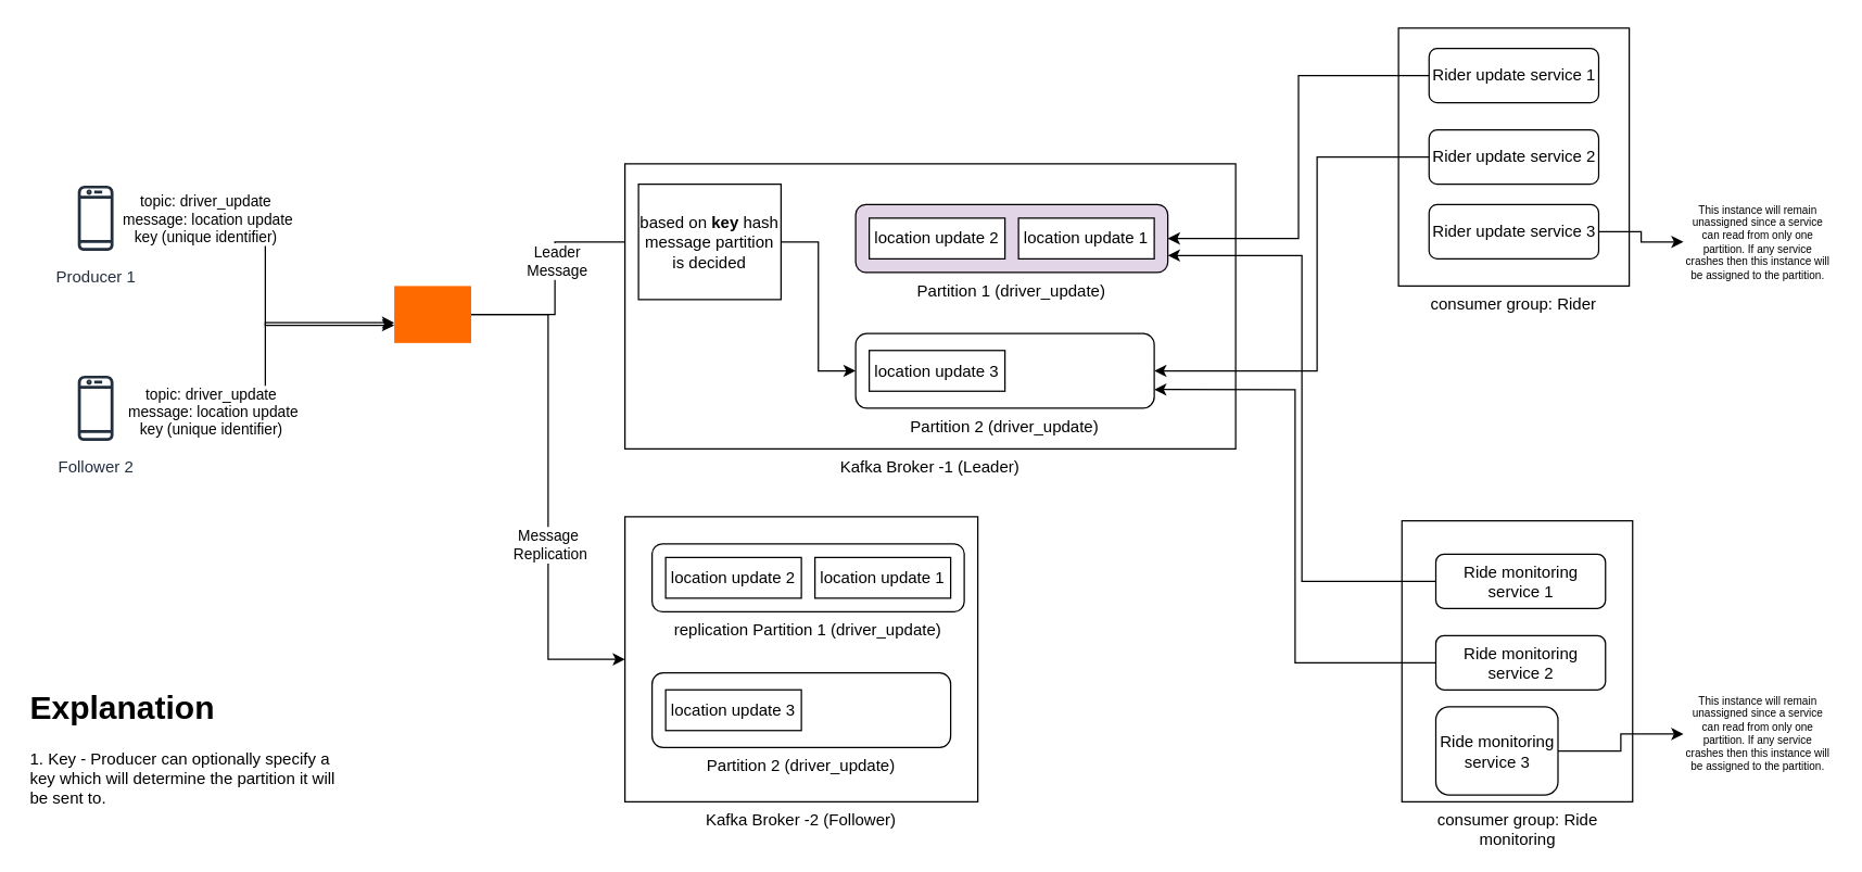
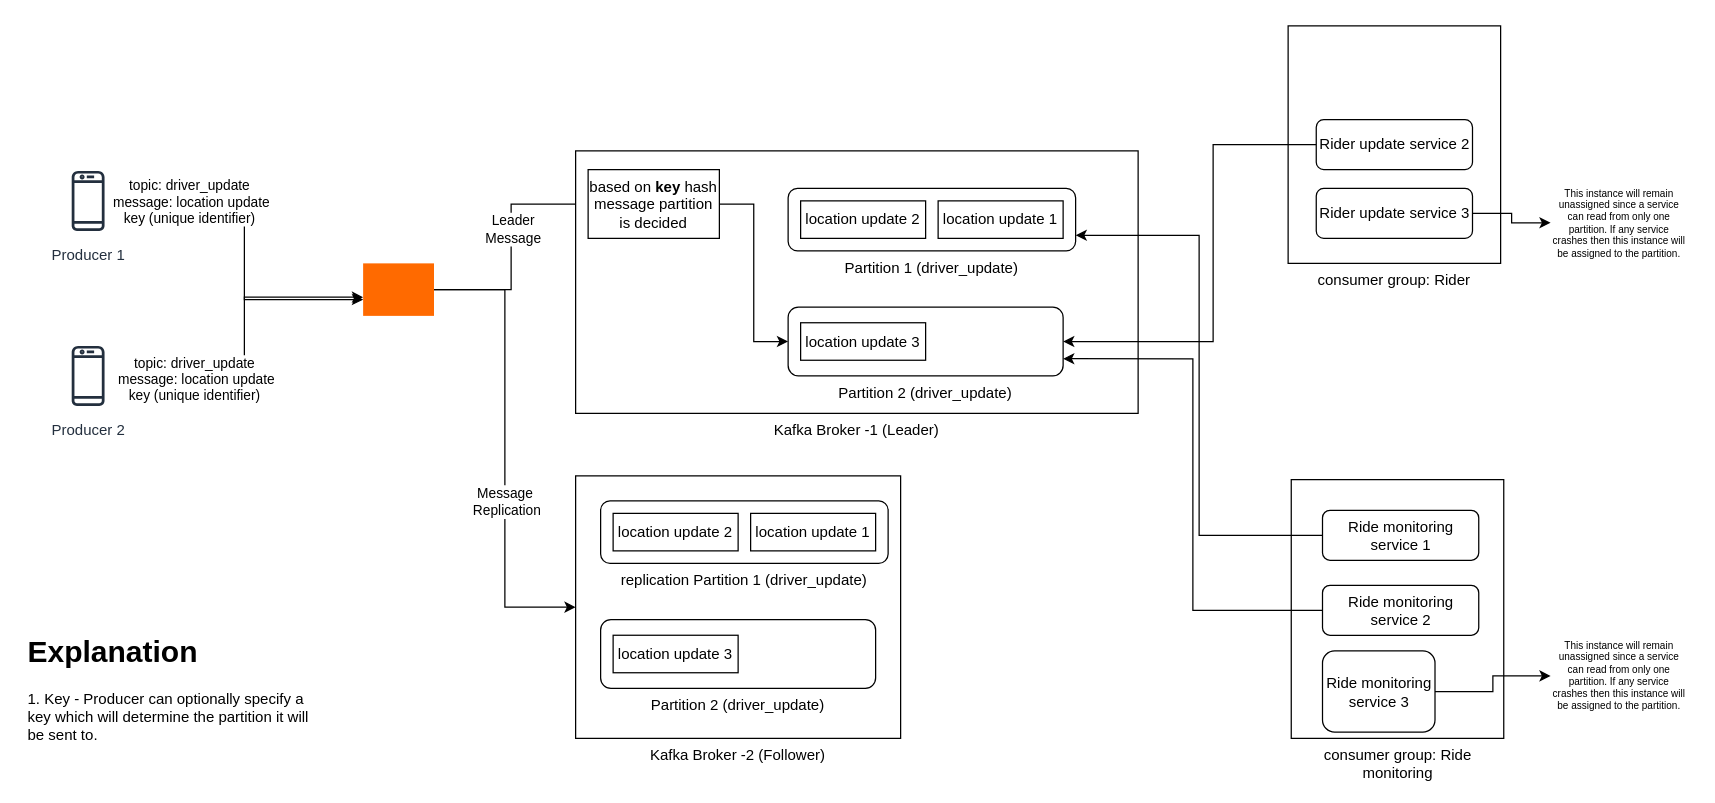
- <mxCell id="31" value="Rider update service 1" style="rounded=1;whiteSpace=wrap;html=1;" vertex="1" parent="1"><mxGeometry x="1052.5" y="35" width="125" height="40" as="geometry" /></mxCell>
- <mxCell id="30" style="edgeStyle=orthogonalEdgeStyle;rounded=0;orthogonalLoop=1;jettySize=auto;html=1;entryX=1;entryY=0.5;entryDx=0;entryDy=0;" edge="1" parent="1" source="31" target="15"><mxGeometry relative="1" as="geometry" /></mxCell>
- <mxCell id="15" value="Partition 1 (driver_update)" style="rounded=1;whiteSpace=wrap;html=1;verticalAlign=top;labelPosition=center;verticalLabelPosition=bottom;align=center;fillColor=#e1d5e7;" vertex="1" parent="1"><mxGeometry x="630" y="150" width="230" height="50" as="geometry" /></mxCell>
+ <mxCell id="15" value="Partition 1 (driver_update)" style="rounded=1;whiteSpace=wrap;html=1;verticalAlign=top;labelPosition=center;verticalLabelPosition=bottom;align=center;" vertex="1" parent="1"><mxGeometry x="630" y="150" width="230" height="50" as="geometry" /></mxCell>
- <mxCell id="27" value="based on &lt;b&gt;key&lt;/b&gt; hash message partition is decided" style="rounded=0;whiteSpace=wrap;html=1;" vertex="1" parent="1"><mxGeometry x="470" y="135" width="105" height="85" as="geometry" /></mxCell>
+ <mxCell id="27" value="based on &lt;b&gt;key&lt;/b&gt; hash message partition is decided" style="rounded=0;whiteSpace=wrap;html=1;" vertex="1" parent="1"><mxGeometry x="470" y="135" width="105" height="55" as="geometry" /></mxCell>
- <mxCell id="2" value="Follower 2" style="sketch=0;outlineConnect=0;fontColor=#232F3E;gradientColor=none;strokeColor=#232F3E;fillColor=#ffffff;dashed=0;verticalLabelPosition=bottom;verticalAlign=top;align=center;html=1;fontSize=12;fontStyle=0;aspect=fixed;shape=mxgraph.aws4.resourceIcon;resIcon=mxgraph.aws4.mobile_client;" parent="1" vertex="1"><mxGeometry x="40" y="270" width="60" height="60" as="geometry" /></mxCell>
+ <mxCell id="2" value="Producer 2" style="sketch=0;outlineConnect=0;fontColor=#232F3E;gradientColor=none;strokeColor=#232F3E;fillColor=#ffffff;dashed=0;verticalLabelPosition=bottom;verticalAlign=top;align=center;html=1;fontSize=12;fontStyle=0;aspect=fixed;shape=mxgraph.aws4.resourceIcon;resIcon=mxgraph.aws4.mobile_client;" parent="1" vertex="1"><mxGeometry x="40" y="270" width="60" height="60" as="geometry" /></mxCell>
